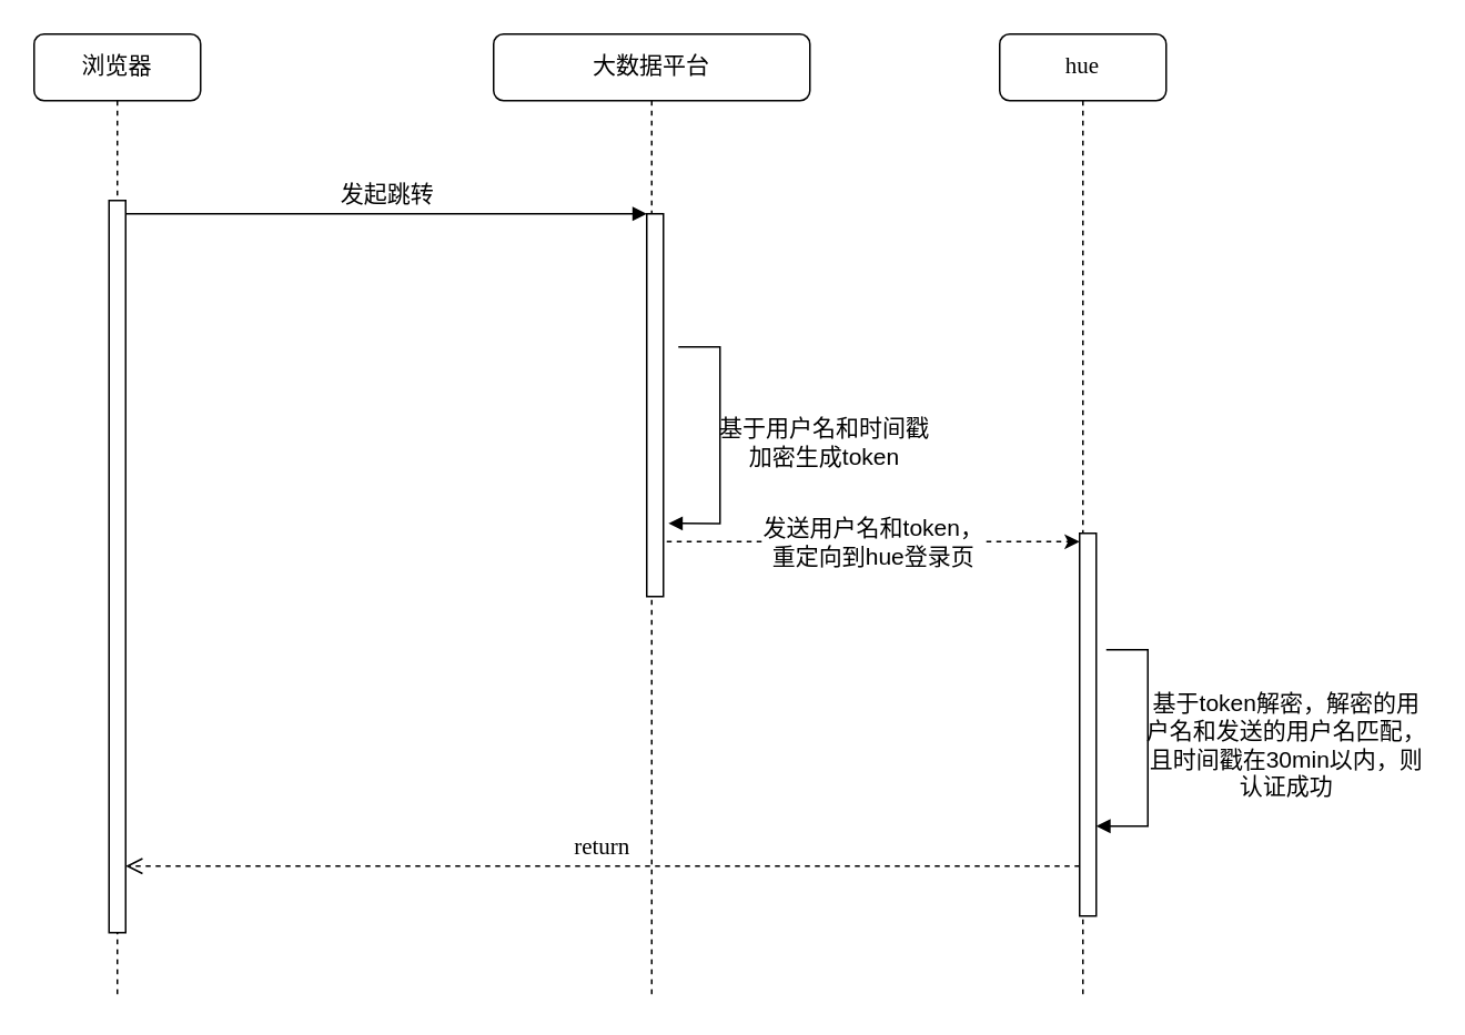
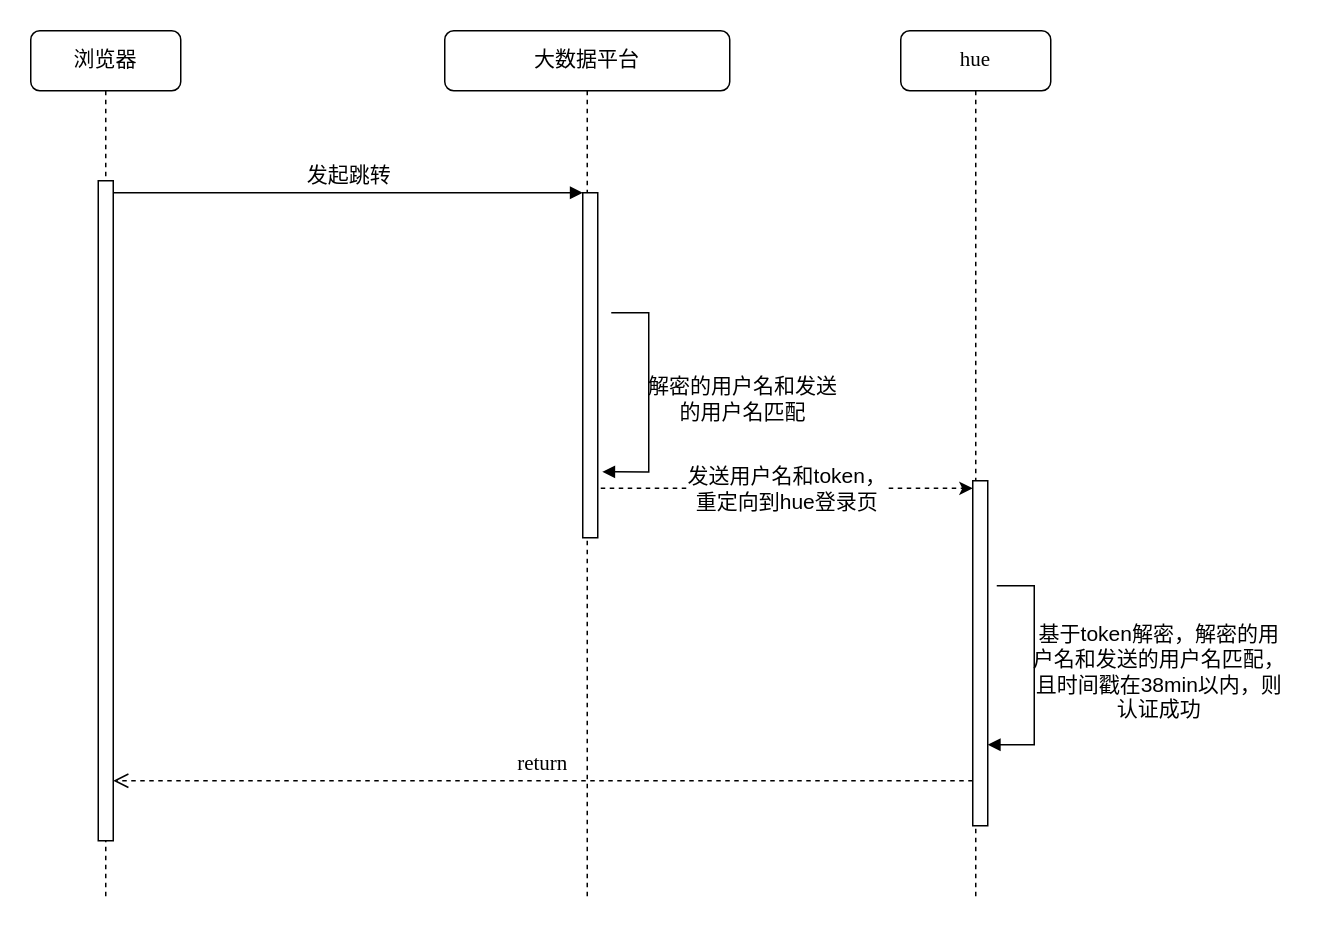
- <mxCell id="4" value="&lt;span style=&quot;font-size: 14px;&quot;&gt;基于用户名和时间戳加密生成token&lt;/span&gt;" style="text;html=1;strokeColor=none;fillColor=none;align=center;verticalAlign=middle;whiteSpace=wrap;rounded=0;fontSize=14;" parent="2" vertex="1"><mxGeometry x="134" y="235" width="130" height="20" as="geometry" /></mxCell>
+ <mxCell id="4" value="&lt;span style=&quot;font-size: 14px;&quot;&gt;解密的用户名和发送的用户名匹配&lt;/span&gt;" style="text;html=1;strokeColor=none;fillColor=none;align=center;verticalAlign=middle;whiteSpace=wrap;rounded=0;fontSize=14;" parent="2" vertex="1"><mxGeometry x="134" y="235" width="130" height="20" as="geometry" /></mxCell>
- <mxCell id="13" value="&lt;span style=&quot;font-size: 14px;&quot;&gt;基于token解密，解密的用户名和发送的用户名匹配，且时间戳在30min以内，则认证成功&lt;/span&gt;" style="text;html=1;strokeColor=none;fillColor=none;align=center;verticalAlign=middle;whiteSpace=wrap;rounded=0;fontSize=14;" parent="1" vertex="1"><mxGeometry x="687" y="437" width="171" height="20" as="geometry" /></mxCell>
+ <mxCell id="13" value="&lt;span style=&quot;font-size: 14px;&quot;&gt;基于token解密，解密的用户名和发送的用户名匹配，且时间戳在38min以内，则认证成功&lt;/span&gt;" style="text;html=1;strokeColor=none;fillColor=none;align=center;verticalAlign=middle;whiteSpace=wrap;rounded=0;fontSize=14;" parent="1" vertex="1"><mxGeometry x="687" y="437" width="171" height="20" as="geometry" /></mxCell>
